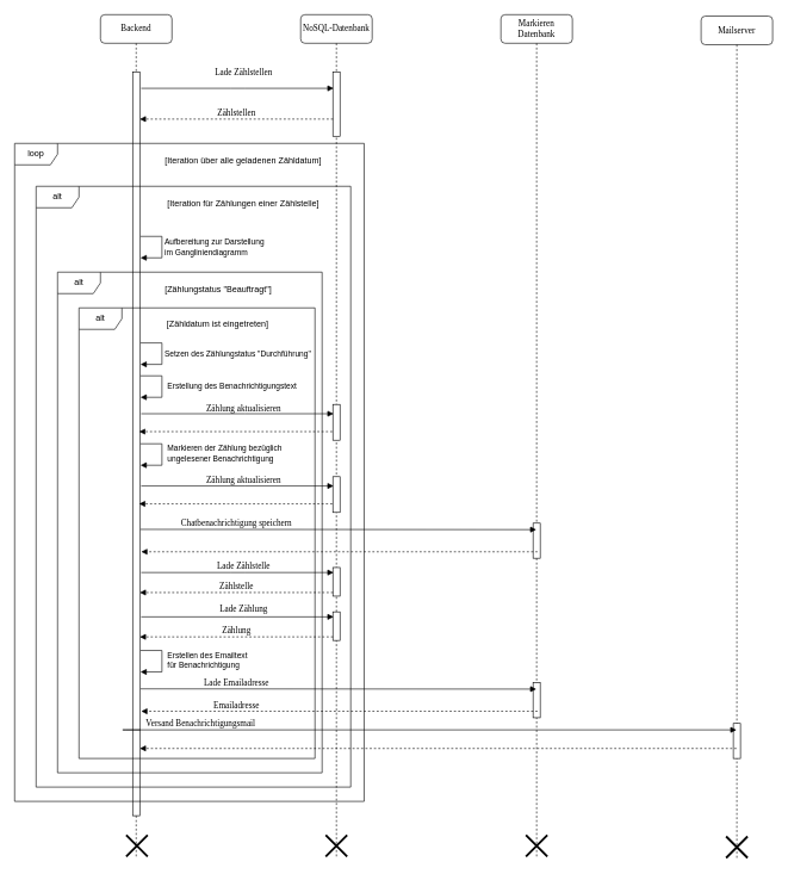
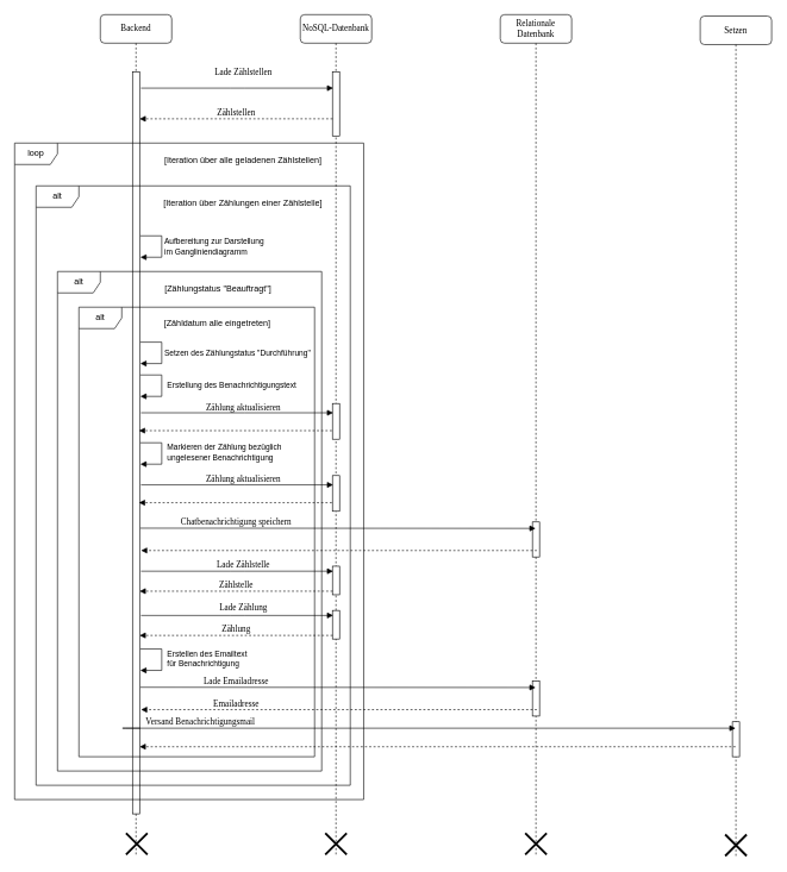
- <mxCell id="24" value="Markieren&lt;div&gt;Datenbank&lt;/div&gt;" style="shape=umlLifeline;perimeter=lifelinePerimeter;whiteSpace=wrap;html=1;container=1;collapsible=0;recursiveResize=0;outlineConnect=0;rounded=1;shadow=0;comic=0;labelBackgroundColor=none;strokeWidth=1;fontFamily=Verdana;fontSize=12;align=center;" vertex="1" parent="1"><mxGeometry x="700" y="20" width="100" height="1180" as="geometry" /></mxCell>
+ <mxCell id="24" value="Relationale&lt;div&gt;Datenbank&lt;/div&gt;" style="shape=umlLifeline;perimeter=lifelinePerimeter;whiteSpace=wrap;html=1;container=1;collapsible=0;recursiveResize=0;outlineConnect=0;rounded=1;shadow=0;comic=0;labelBackgroundColor=none;strokeWidth=1;fontFamily=Verdana;fontSize=12;align=center;" vertex="1" parent="1"><mxGeometry x="700" y="20" width="100" height="1180" as="geometry" /></mxCell>
- <mxCell id="31" value="Mailserver" style="shape=umlLifeline;perimeter=lifelinePerimeter;whiteSpace=wrap;html=1;container=1;collapsible=0;recursiveResize=0;outlineConnect=0;rounded=1;shadow=0;comic=0;labelBackgroundColor=none;strokeWidth=1;fontFamily=Verdana;fontSize=12;align=center;" vertex="1" parent="1"><mxGeometry x="980" y="22" width="100" height="1178" as="geometry" /></mxCell>
+ <mxCell id="31" value="Setzen" style="shape=umlLifeline;perimeter=lifelinePerimeter;whiteSpace=wrap;html=1;container=1;collapsible=0;recursiveResize=0;outlineConnect=0;rounded=1;shadow=0;comic=0;labelBackgroundColor=none;strokeWidth=1;fontFamily=Verdana;fontSize=12;align=center;" vertex="1" parent="1"><mxGeometry x="980" y="22" width="100" height="1178" as="geometry" /></mxCell>
- <mxCell id="11" value="[Iteration über alle geladenen Zähldatum]" style="text;html=1;strokeColor=none;fillColor=none;align=center;verticalAlign=middle;whiteSpace=wrap;rounded=0;" parent="5" vertex="1"><mxGeometry x="-200" y="190" width="240" height="30" as="geometry" /></mxCell>
+ <mxCell id="11" value="[Iteration über alle geladenen Zählstellen]" style="text;html=1;strokeColor=none;fillColor=none;align=center;verticalAlign=middle;whiteSpace=wrap;rounded=0;" parent="5" vertex="1"><mxGeometry x="-200" y="190" width="240" height="30" as="geometry" /></mxCell>
- <mxCell id="12" value="[Iteration für Zählungen einer Zählstelle]" style="text;html=1;strokeColor=none;fillColor=none;align=center;verticalAlign=middle;whiteSpace=wrap;rounded=0;" parent="5" vertex="1"><mxGeometry x="-195" y="250" width="230" height="30" as="geometry" /></mxCell>
+ <mxCell id="12" value="[Iteration über Zählungen einer Zählstelle]" style="text;html=1;strokeColor=none;fillColor=none;align=center;verticalAlign=middle;whiteSpace=wrap;rounded=0;" parent="5" vertex="1"><mxGeometry x="-195" y="250" width="230" height="30" as="geometry" /></mxCell>
- <mxCell id="20" value="[Zähldatum ist eingetreten]" style="text;html=1;strokeColor=none;fillColor=none;align=center;verticalAlign=middle;whiteSpace=wrap;rounded=0;" parent="1" vertex="1"><mxGeometry x="199" y="438" width="210" height="30" as="geometry" /></mxCell>
+ <mxCell id="20" value="[Zähldatum alle eingetreten]" style="text;html=1;strokeColor=none;fillColor=none;align=center;verticalAlign=middle;whiteSpace=wrap;rounded=0;" parent="1" vertex="1"><mxGeometry x="199" y="438" width="210" height="30" as="geometry" /></mxCell>
